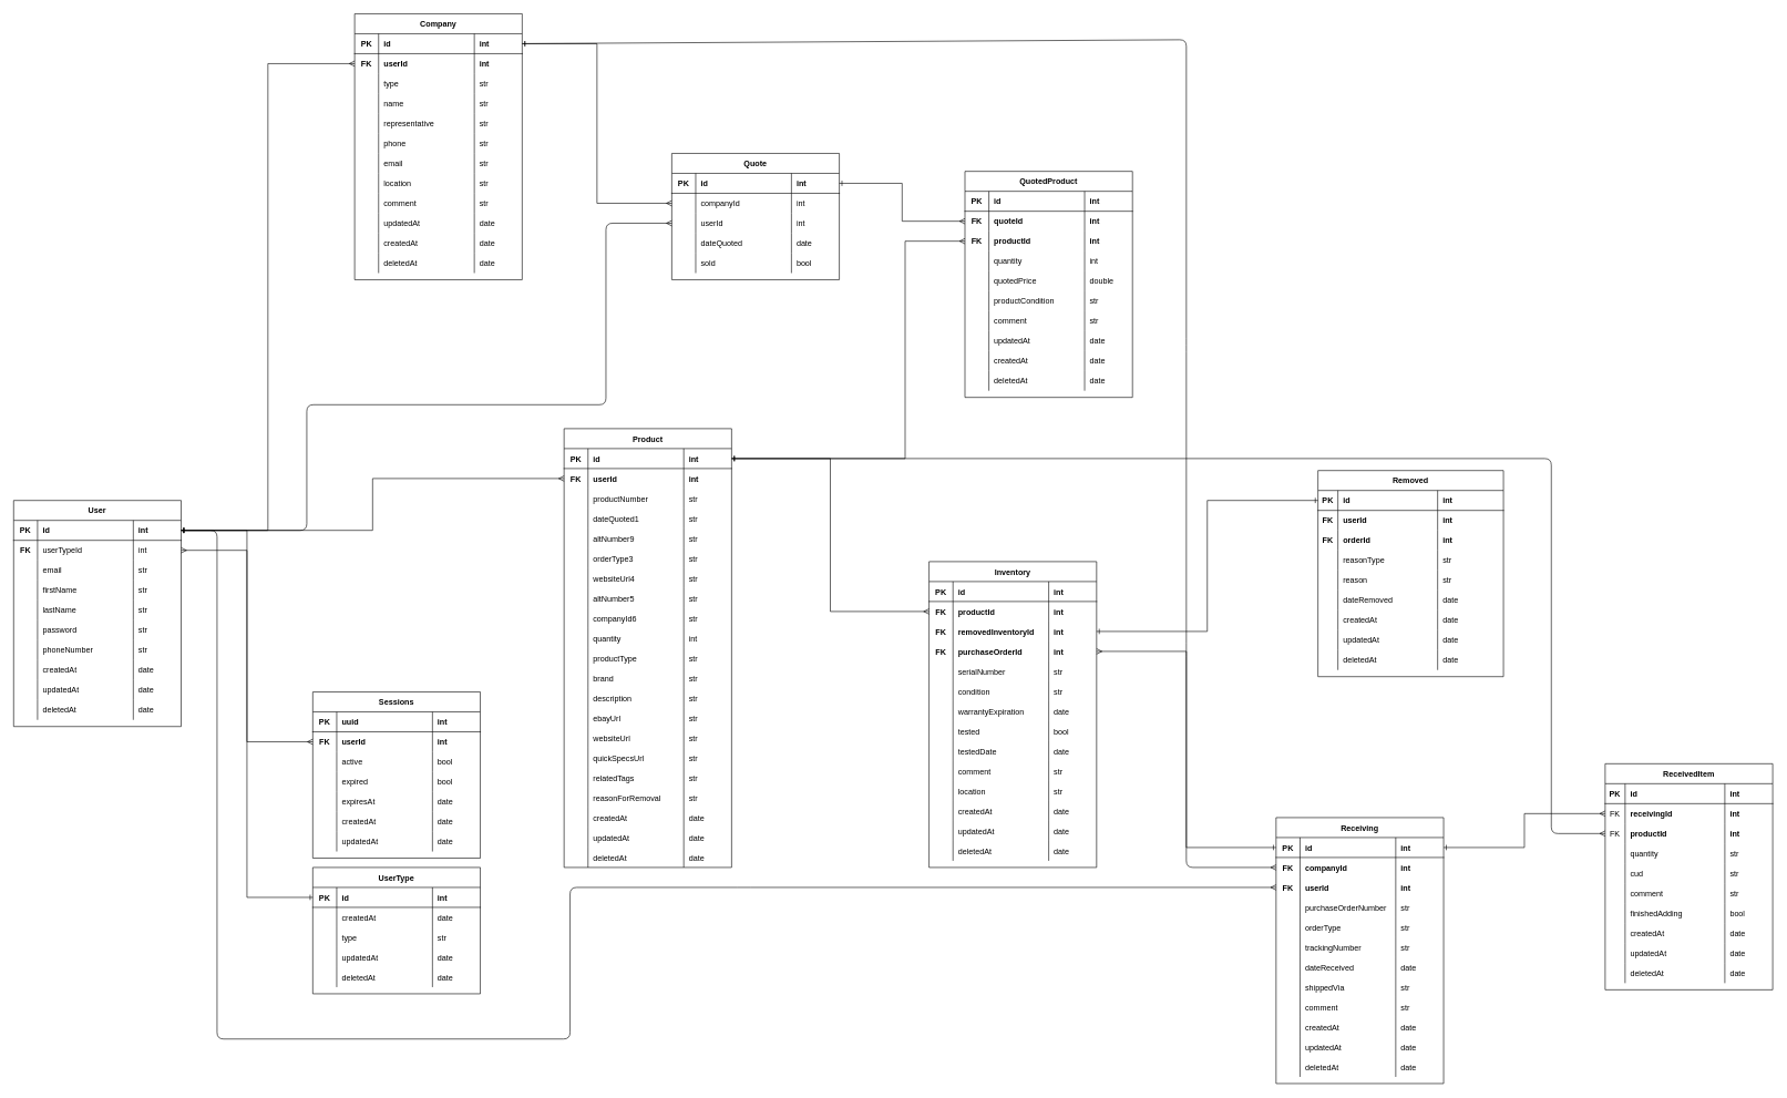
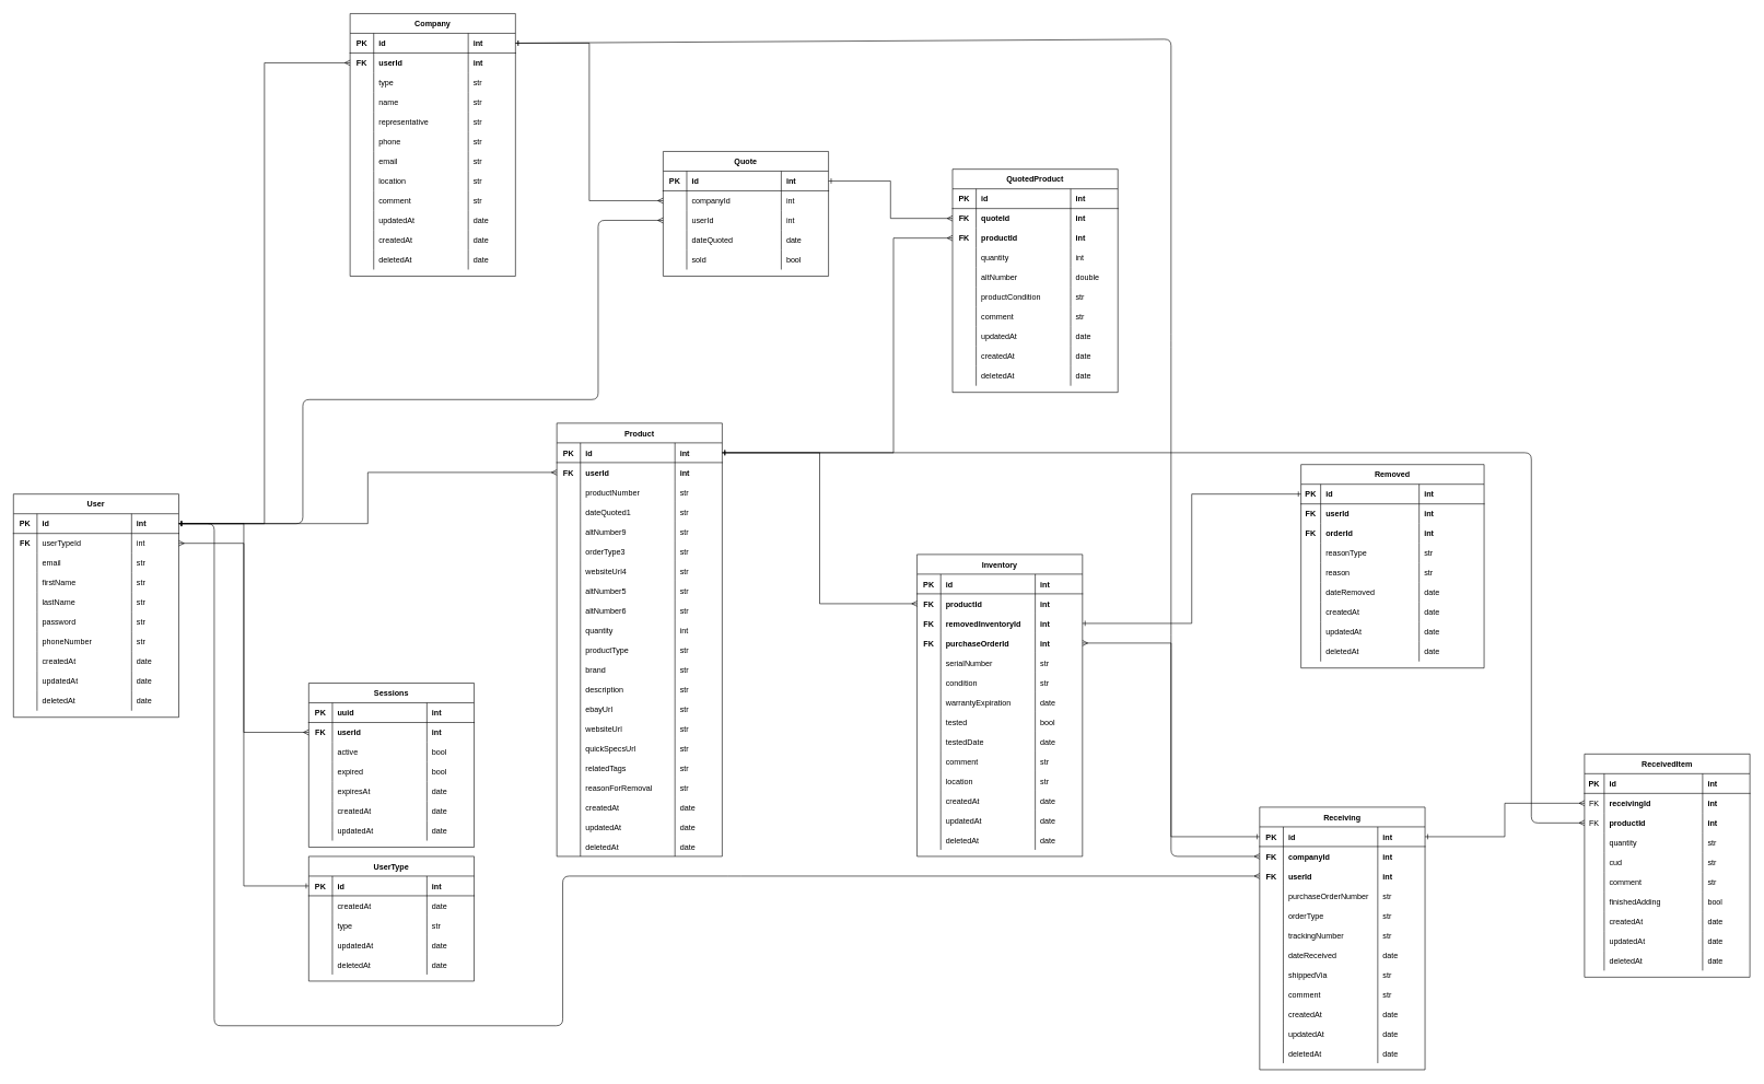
- <mxCell id="311" value="quotedPrice" style="shape=partialRectangle;connectable=0;fillColor=none;top=0;left=0;bottom=0;right=0;align=left;spacingLeft=6;overflow=hidden;" parent="309" vertex="1"><mxGeometry x="36" width="144" height="30" as="geometry"><mxRectangle width="144" height="30" as="alternateBounds" /></mxGeometry></mxCell>
+ <mxCell id="311" value="altNumber" style="shape=partialRectangle;connectable=0;fillColor=none;top=0;left=0;bottom=0;right=0;align=left;spacingLeft=6;overflow=hidden;" parent="309" vertex="1"><mxGeometry x="36" width="144" height="30" as="geometry"><mxRectangle width="144" height="30" as="alternateBounds" /></mxGeometry></mxCell>
- <mxCell id="94" value="companyId6" style="shape=partialRectangle;connectable=0;fillColor=none;top=0;left=0;bottom=0;right=0;align=left;spacingLeft=6;overflow=hidden;" parent="92" vertex="1"><mxGeometry x="36" width="144" height="30" as="geometry"><mxRectangle width="144" height="30" as="alternateBounds" /></mxGeometry></mxCell>
+ <mxCell id="94" value="altNumber6" style="shape=partialRectangle;connectable=0;fillColor=none;top=0;left=0;bottom=0;right=0;align=left;spacingLeft=6;overflow=hidden;" parent="92" vertex="1"><mxGeometry x="36" width="144" height="30" as="geometry"><mxRectangle width="144" height="30" as="alternateBounds" /></mxGeometry></mxCell>
